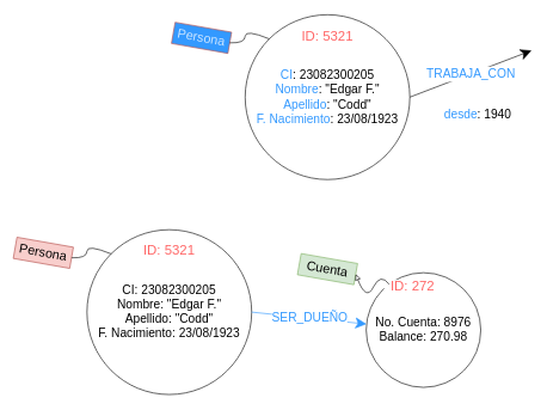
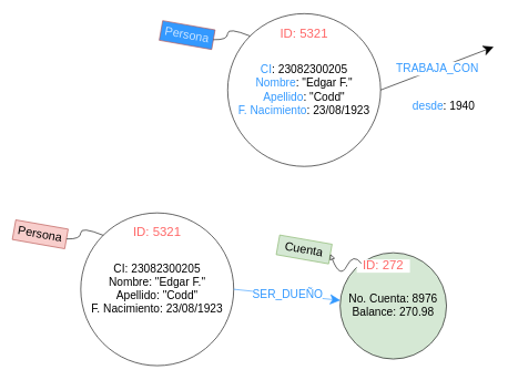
- <mxCell id="13" value="No. Cuenta: 8976&lt;br&gt;Balance: 270.98" style="ellipse;whiteSpace=wrap;html=1;aspect=fixed;fontSize=17;" vertex="1" parent="1"><mxGeometry x="511" y="380" width="160" height="160" as="geometry" /></mxCell>
+ <mxCell id="13" value="No. Cuenta: 8976&lt;br&gt;Balance: 270.98" style="ellipse;whiteSpace=wrap;html=1;aspect=fixed;fontSize=17;fillColor=#d5e8d4;" vertex="1" parent="1"><mxGeometry x="511" y="380" width="160" height="160" as="geometry" /></mxCell>
